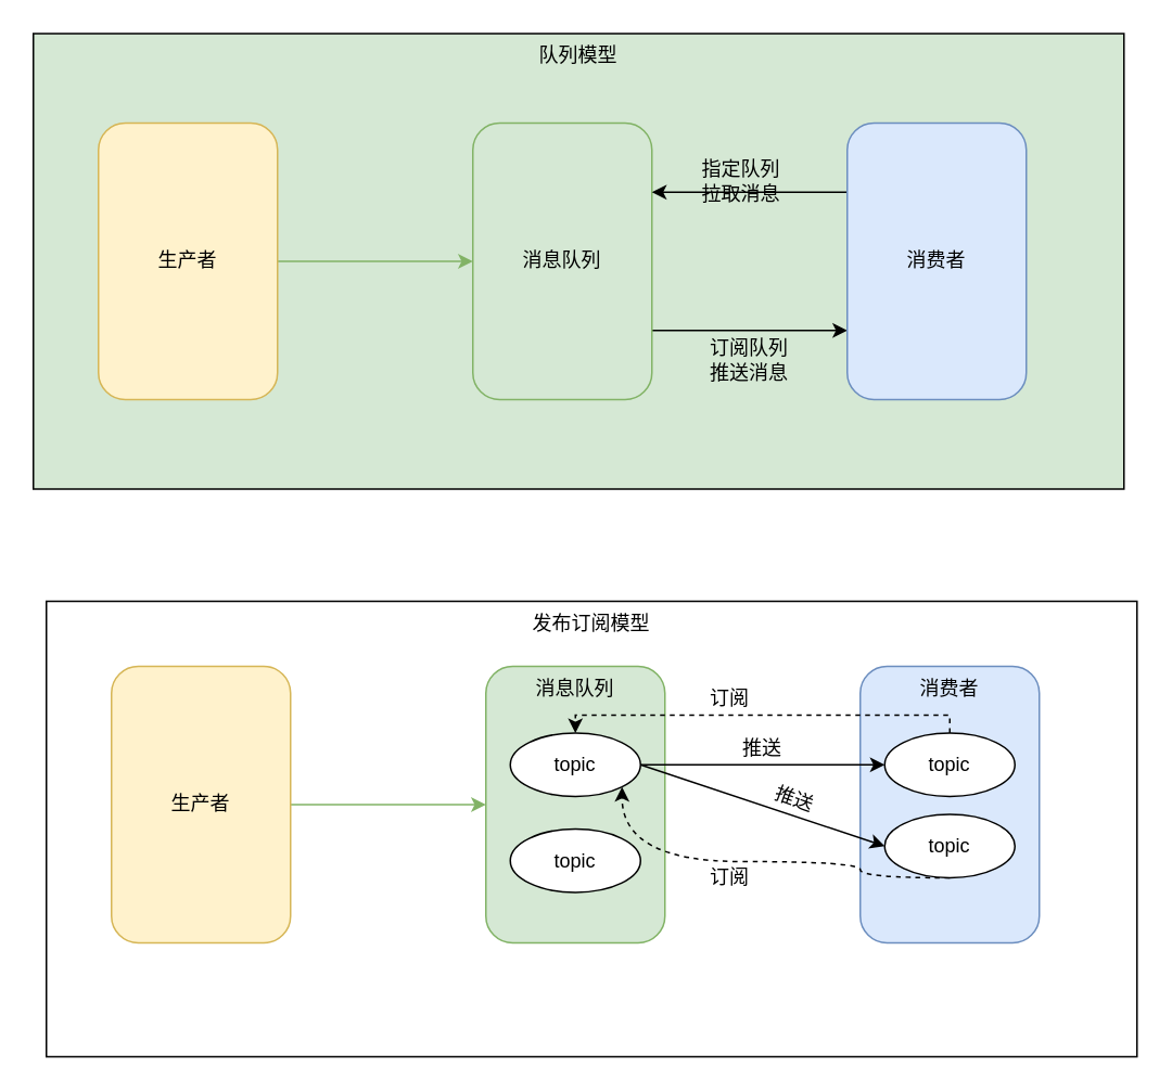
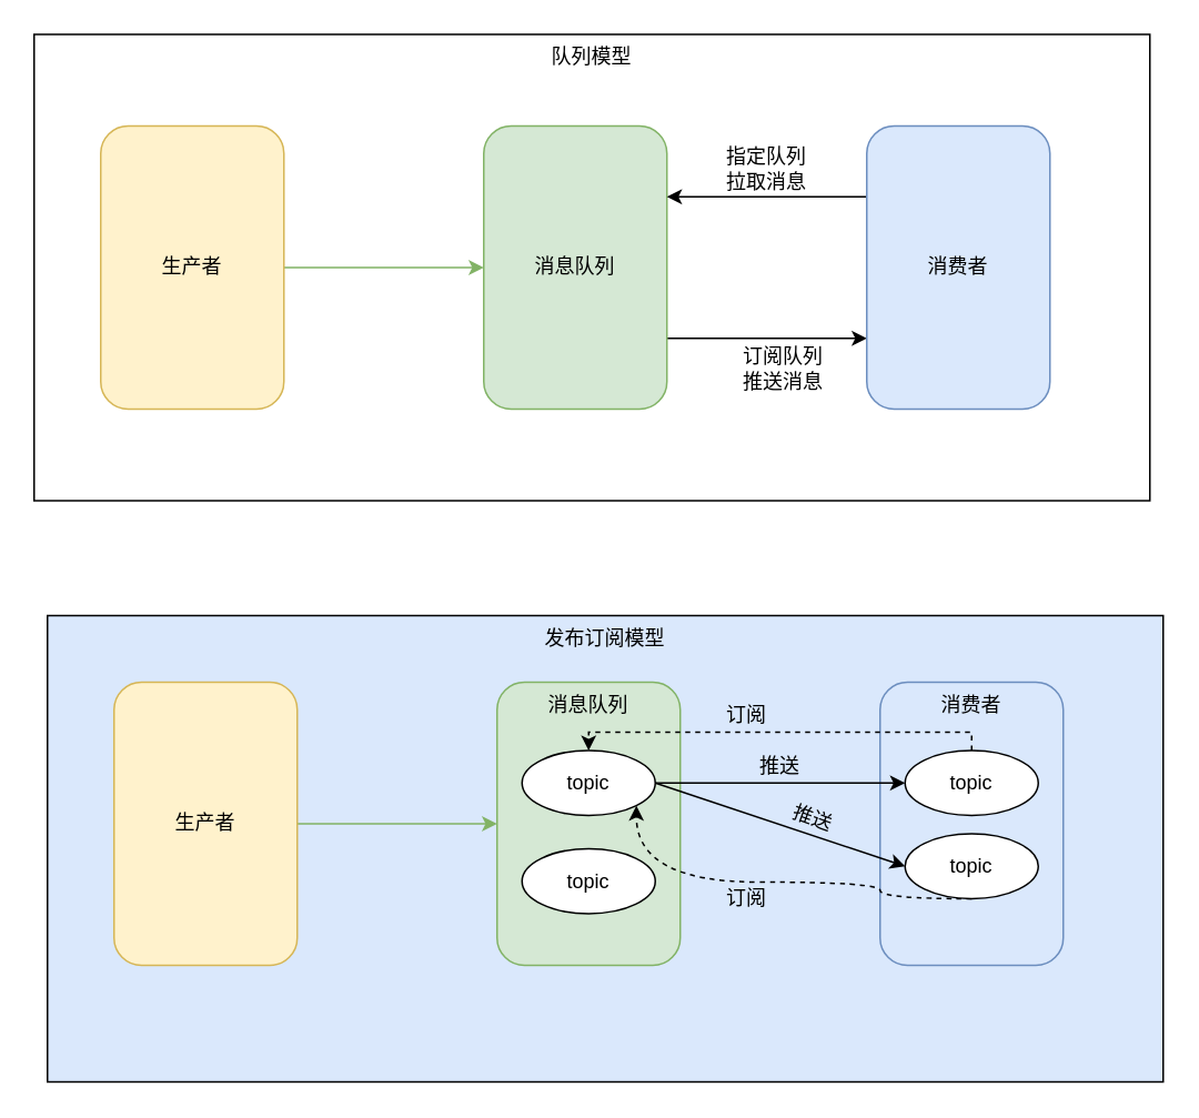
- <mxCell id="3" value="队列模型" style="rounded=0;whiteSpace=wrap;html=1;verticalAlign=top;fillColor=#d5e8d4;" vertex="1" parent="1"><mxGeometry x="20" y="20" width="670" height="280" as="geometry" /></mxCell>
+ <mxCell id="3" value="队列模型" style="rounded=0;whiteSpace=wrap;html=1;verticalAlign=top;" vertex="1" parent="1"><mxGeometry x="20" y="20" width="670" height="280" as="geometry" /></mxCell>
- <mxCell id="11" value="指定队列拉取消息" style="text;html=1;align=center;verticalAlign=middle;whiteSpace=wrap;rounded=0;" vertex="1" parent="1"><mxGeometry x="425" y="96" width="60" height="30" as="geometry" /></mxCell>
+ <mxCell id="11" value="指定队列拉取消息" style="text;html=1;align=center;verticalAlign=middle;whiteSpace=wrap;rounded=0;" vertex="1" parent="1"><mxGeometry x="430" y="86" width="60" height="30" as="geometry" /></mxCell>
- <mxCell id="10" value="订阅队列&lt;div&gt;推送消息&lt;/div&gt;" style="text;html=1;align=center;verticalAlign=middle;whiteSpace=wrap;rounded=0;" vertex="1" parent="1"><mxGeometry x="430" y="206" width="60" height="30" as="geometry" /></mxCell>
+ <mxCell id="10" value="订阅队列&lt;div&gt;推送消息&lt;/div&gt;" style="text;html=1;align=center;verticalAlign=middle;whiteSpace=wrap;rounded=0;" vertex="1" parent="1"><mxGeometry x="440" y="206" width="60" height="30" as="geometry" /></mxCell>
- <mxCell id="2" value="发布订阅模型" style="rounded=0;whiteSpace=wrap;html=1;verticalAlign=top;" vertex="1" parent="1"><mxGeometry x="28" y="369" width="670" height="280" as="geometry" /></mxCell>
+ <mxCell id="2" value="发布订阅模型" style="rounded=0;whiteSpace=wrap;html=1;verticalAlign=top;fillColor=#dae8fc;" vertex="1" parent="1"><mxGeometry x="28" y="369" width="670" height="280" as="geometry" /></mxCell>
